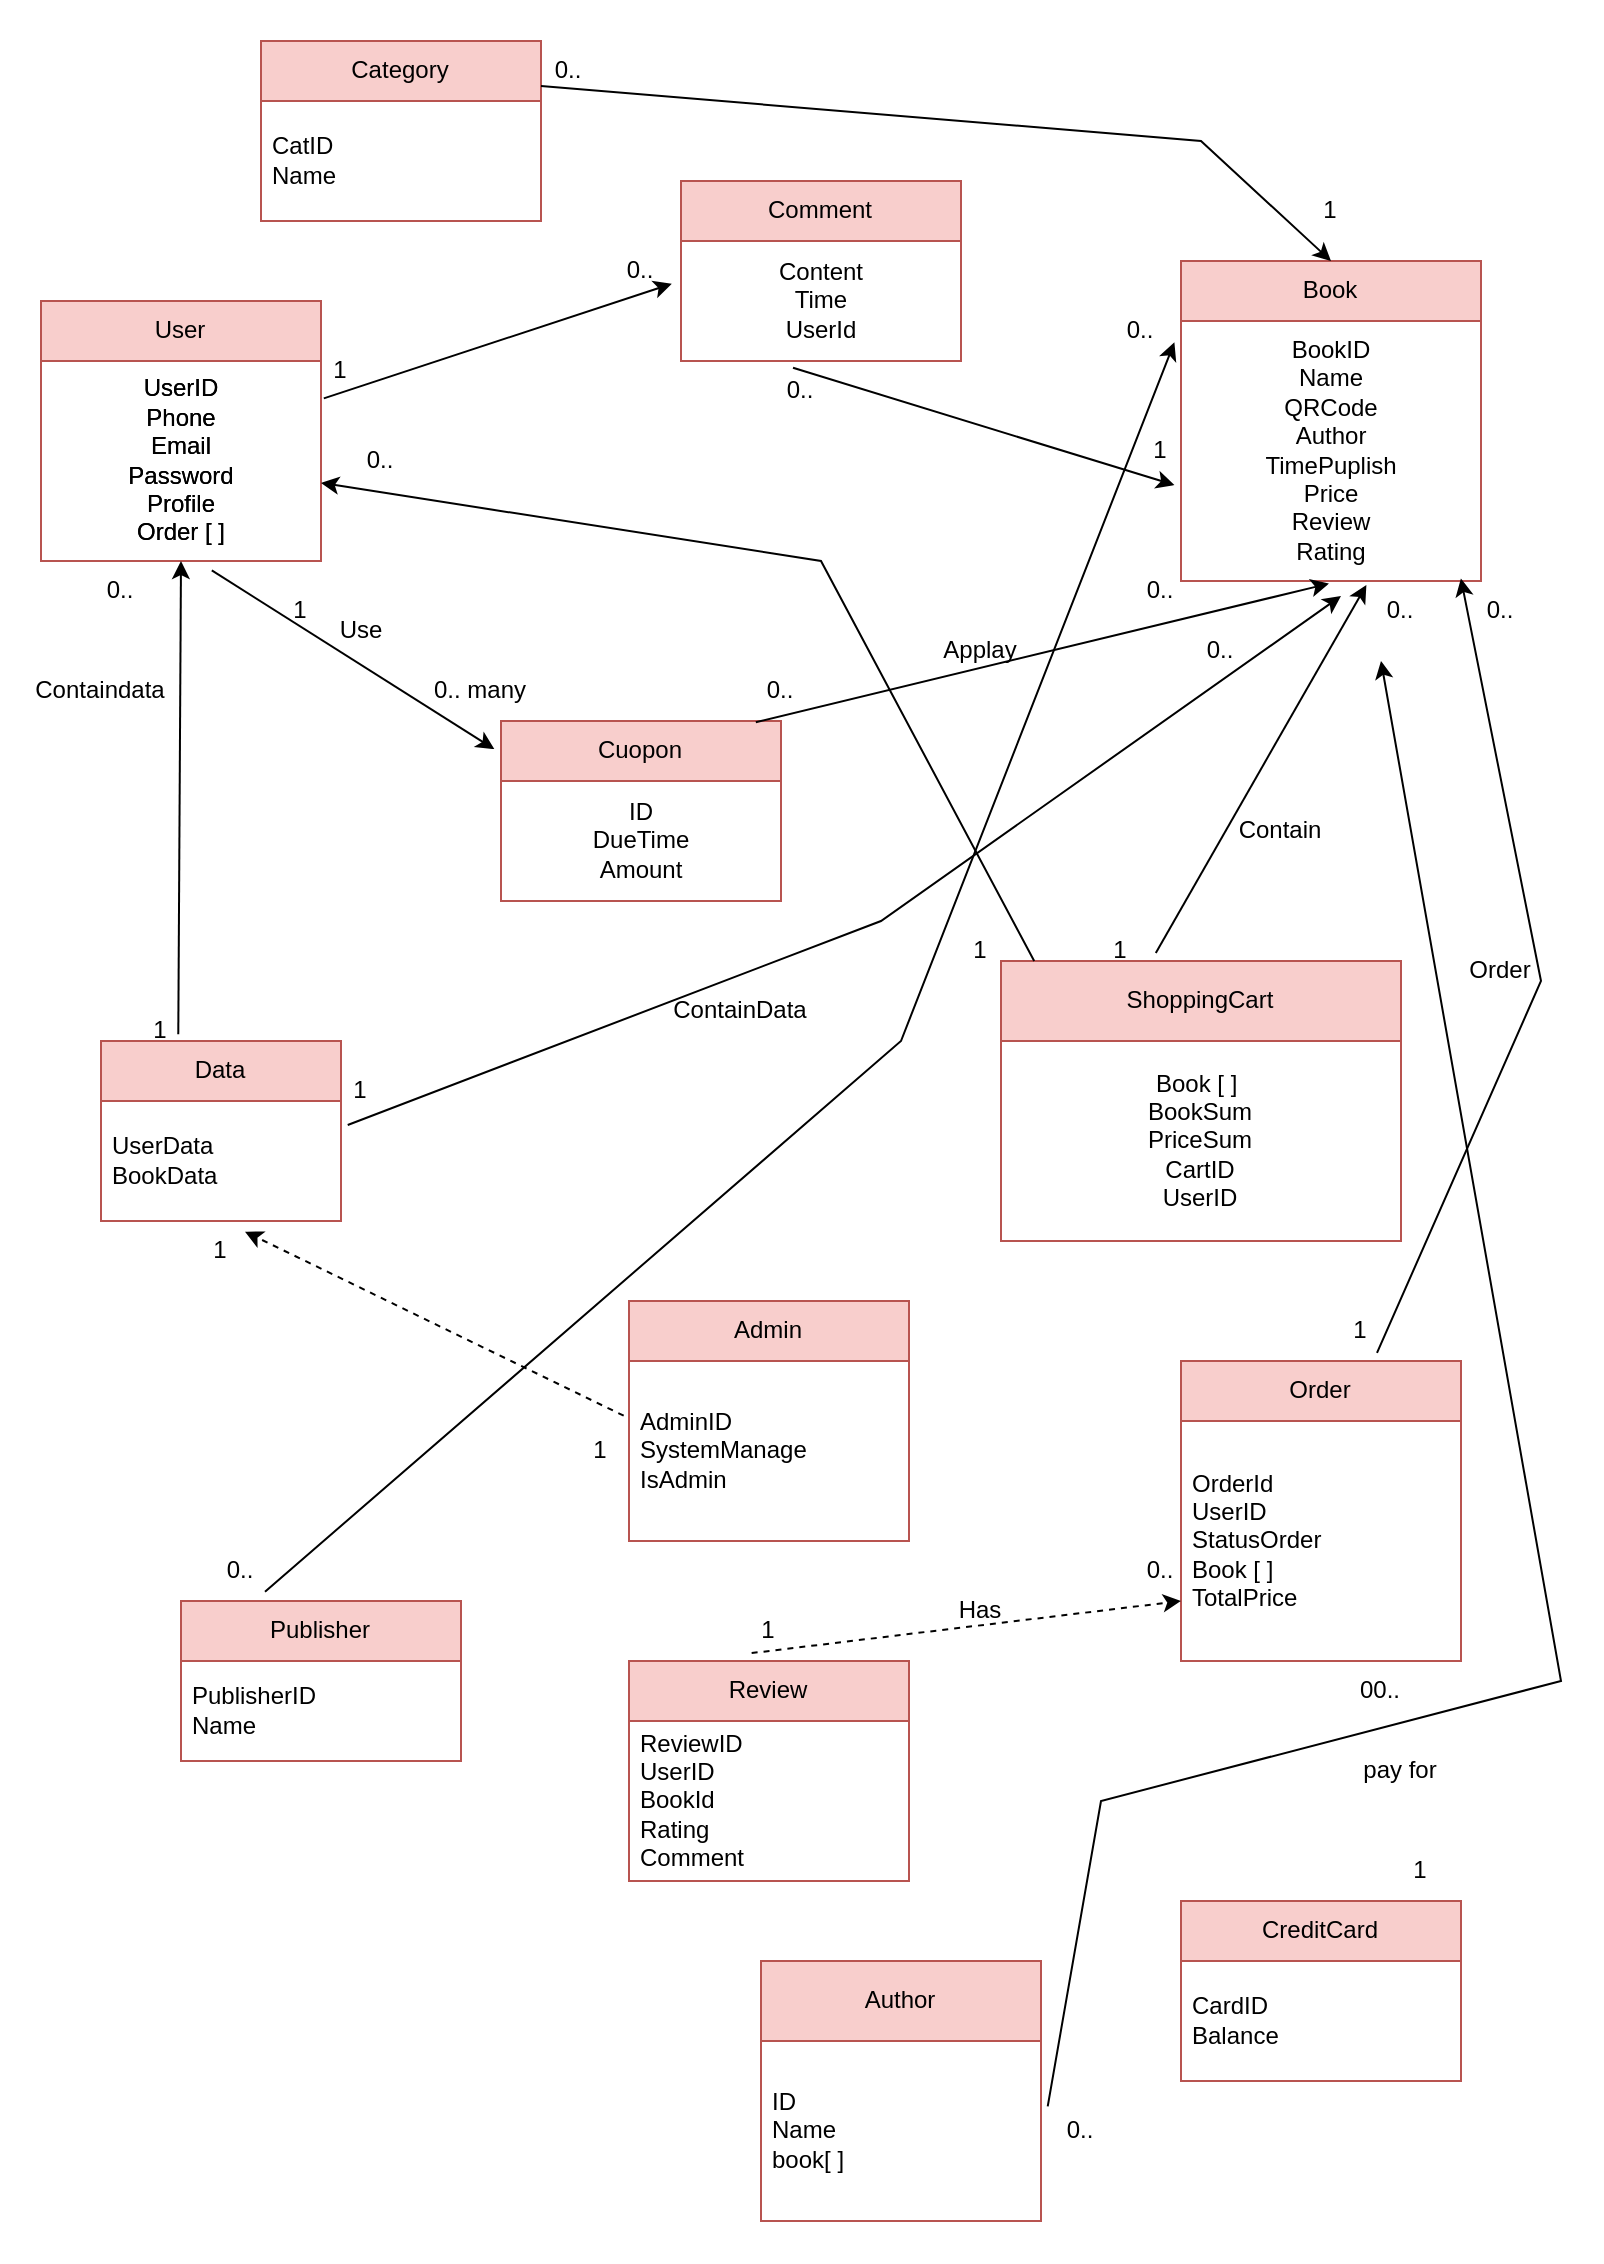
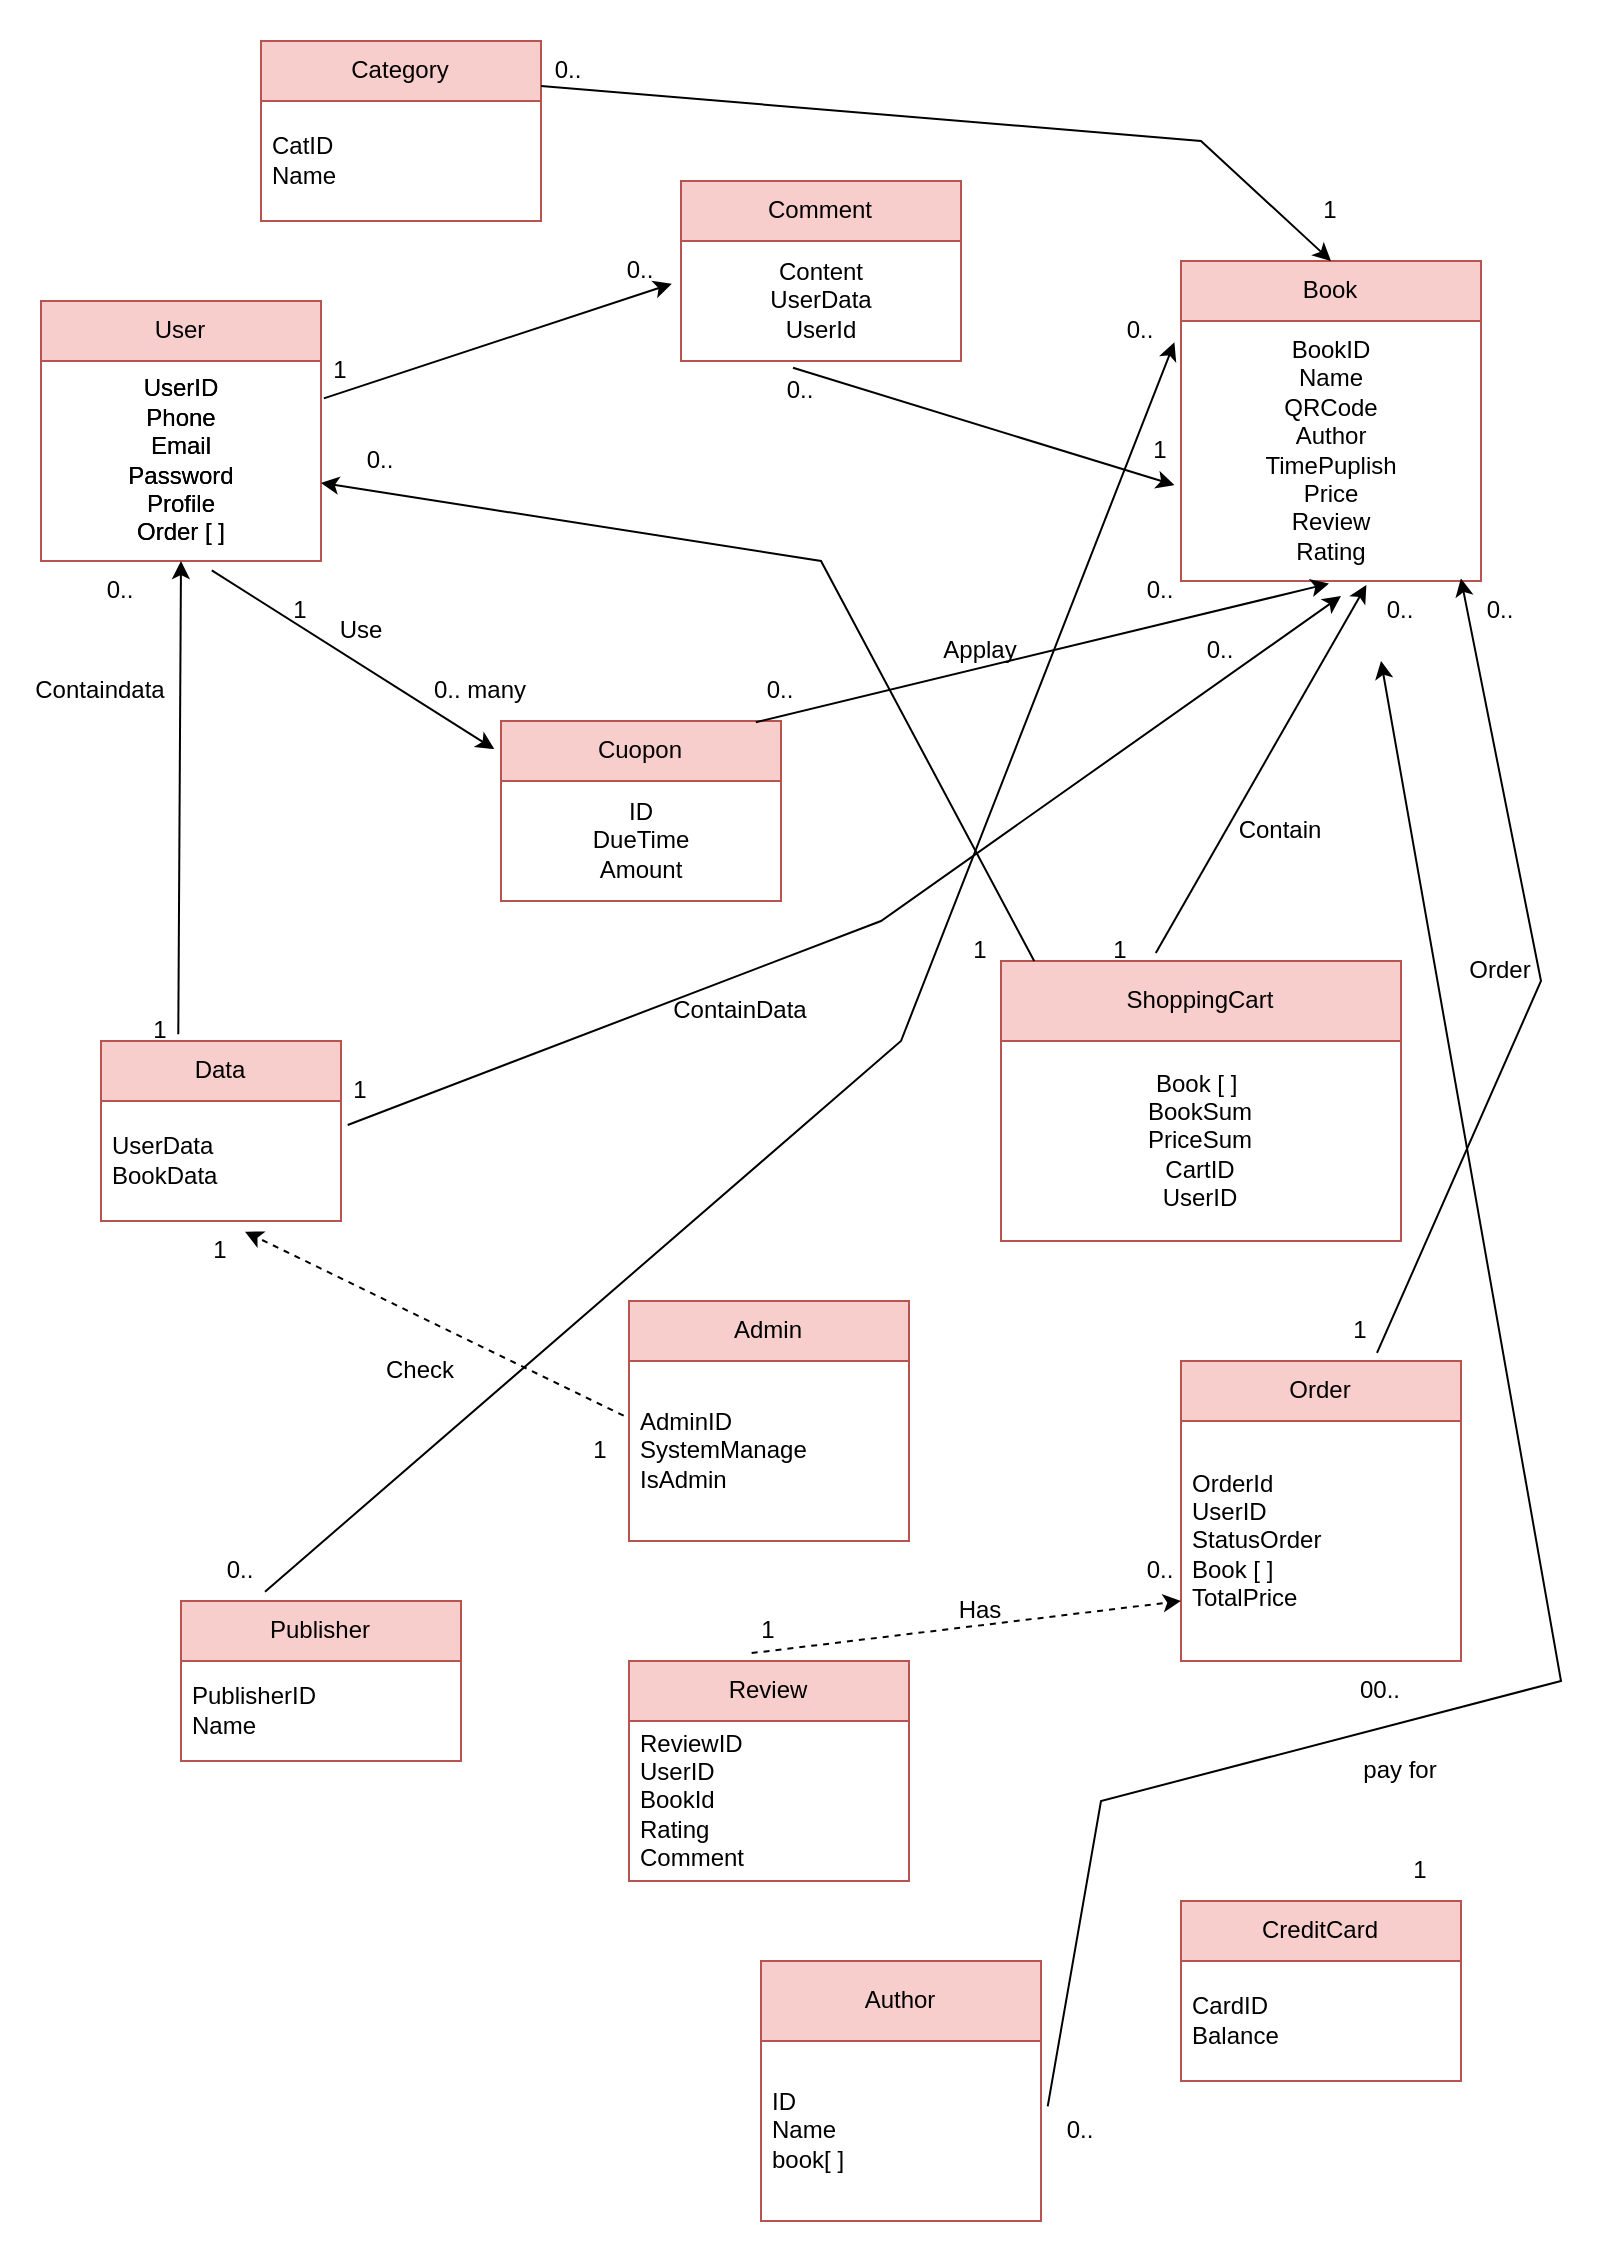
- <mxCell id="18" value="Content&lt;br&gt;Time&lt;br&gt;UserId" style="text;html=1;align=center;verticalAlign=middle;resizable=0;points=[];autosize=1;strokeColor=none;fillColor=none;" vertex="1" parent="17"><mxGeometry y="30" width="140" height="60" as="geometry" /></mxCell>
+ <mxCell id="18" value="Content&lt;br&gt;UserData&lt;br&gt;UserId" style="text;html=1;align=center;verticalAlign=middle;resizable=0;points=[];autosize=1;strokeColor=none;fillColor=none;" vertex="1" parent="17"><mxGeometry y="30" width="140" height="60" as="geometry" /></mxCell>
+ <mxCell id="39" value="Check" style="text;html=1;strokeColor=none;fillColor=none;align=center;verticalAlign=middle;whiteSpace=wrap;rounded=0;" vertex="1" parent="1"><mxGeometry x="180" y="670" width="60" height="30" as="geometry" /></mxCell>
